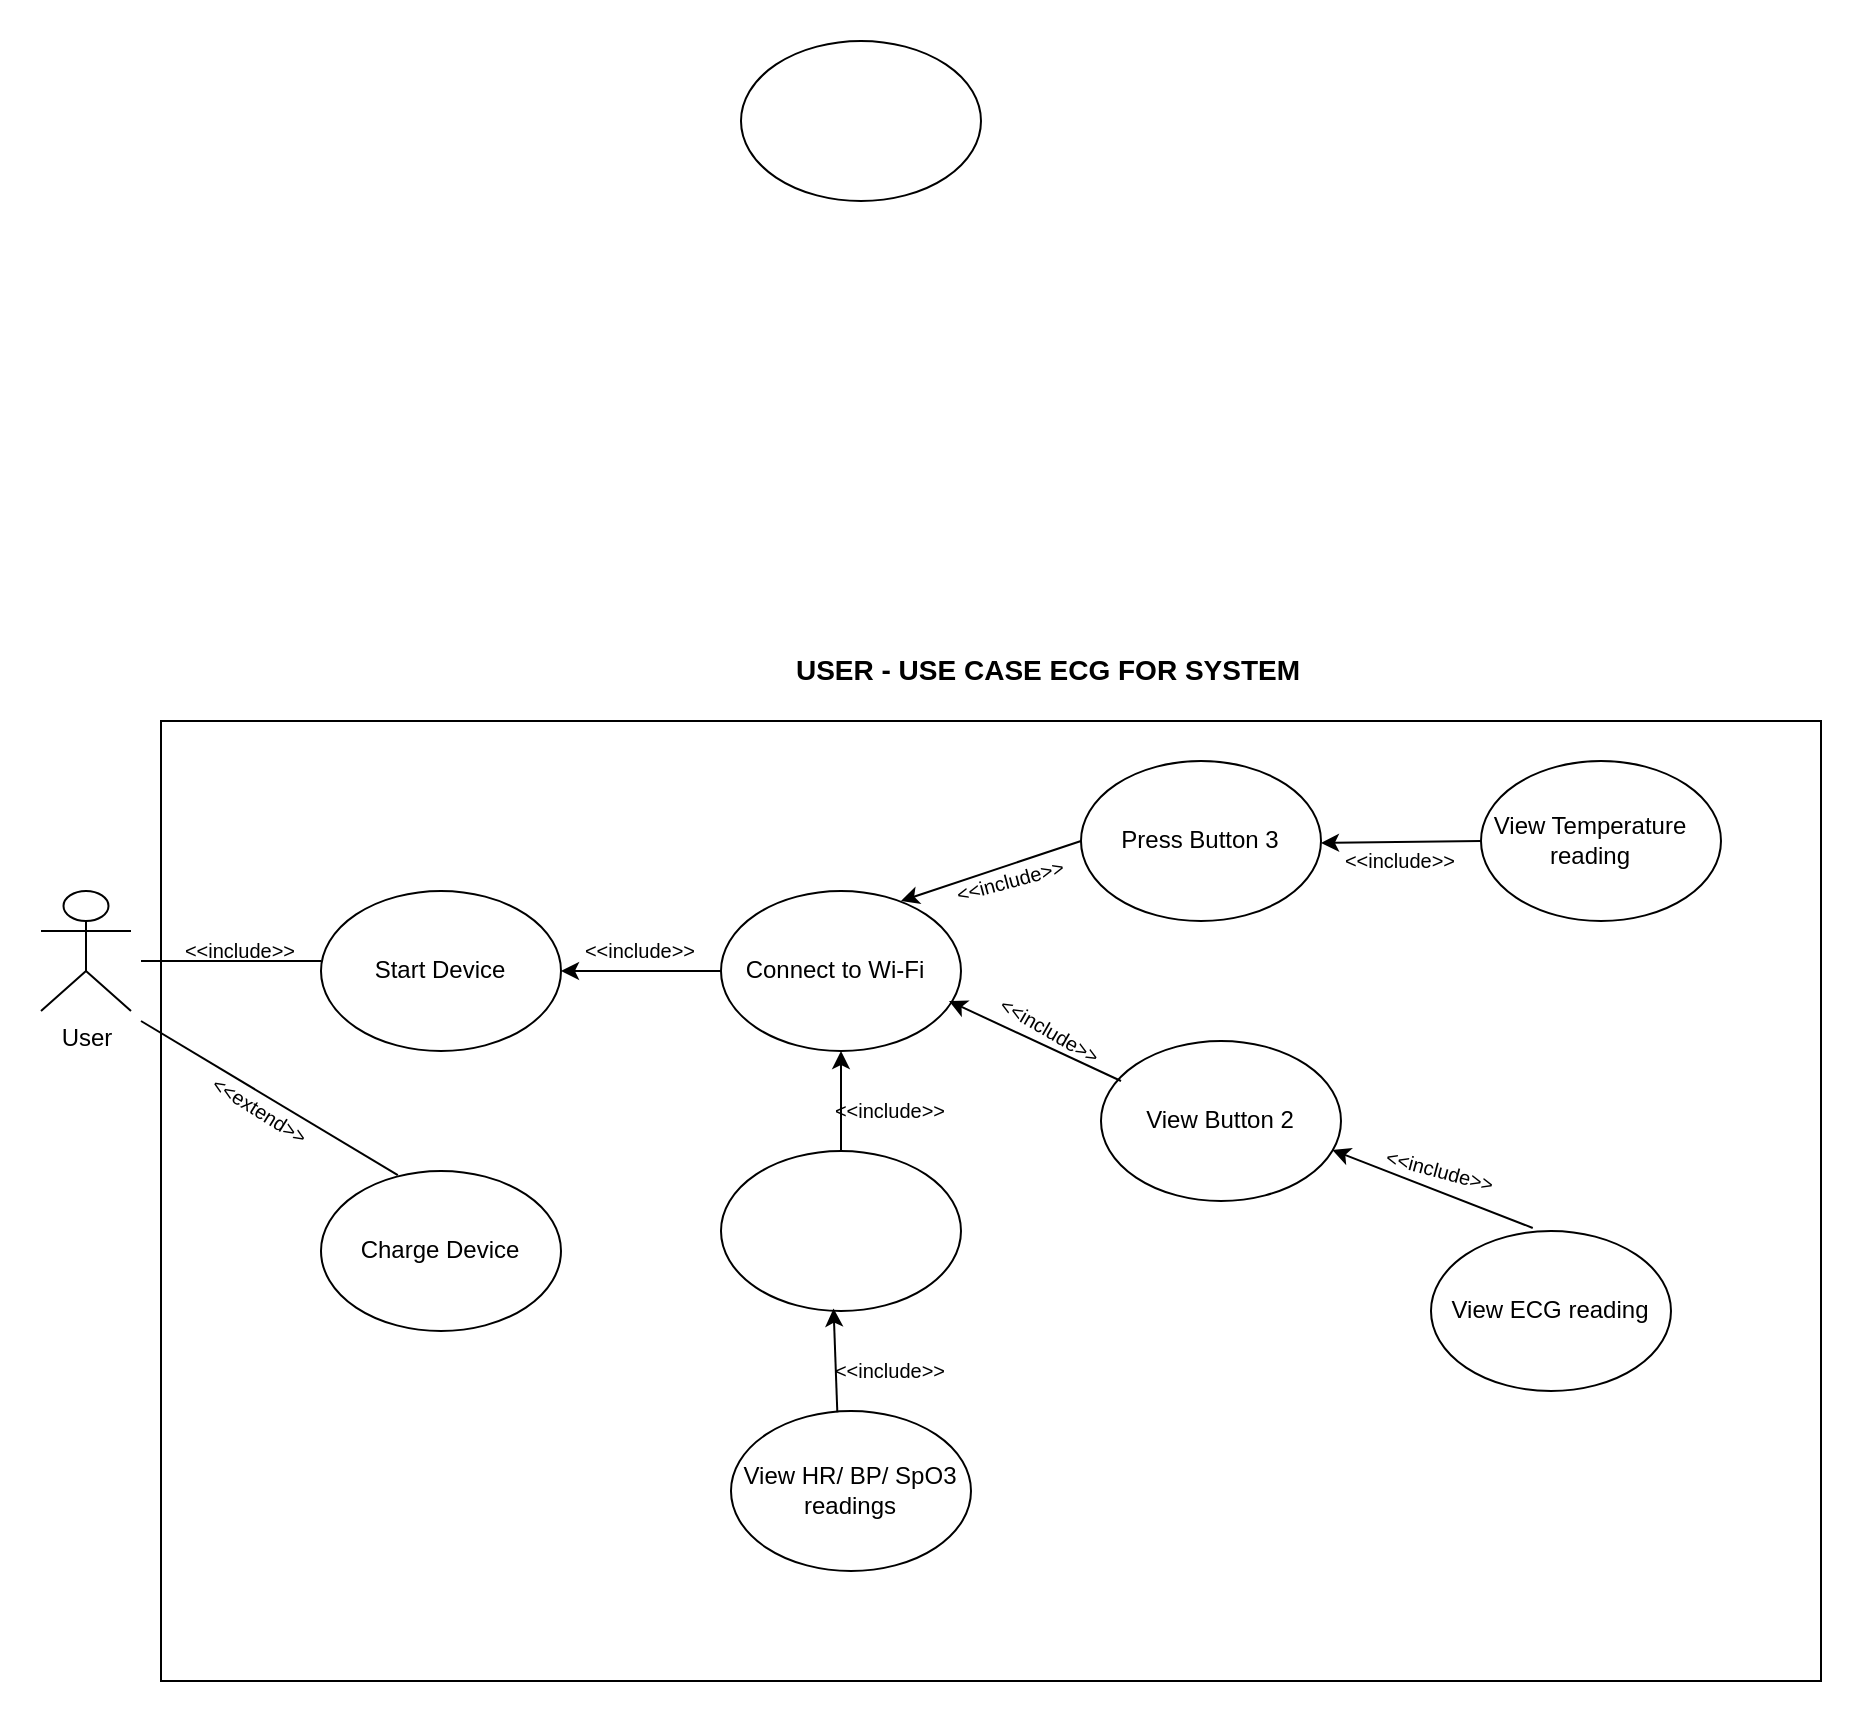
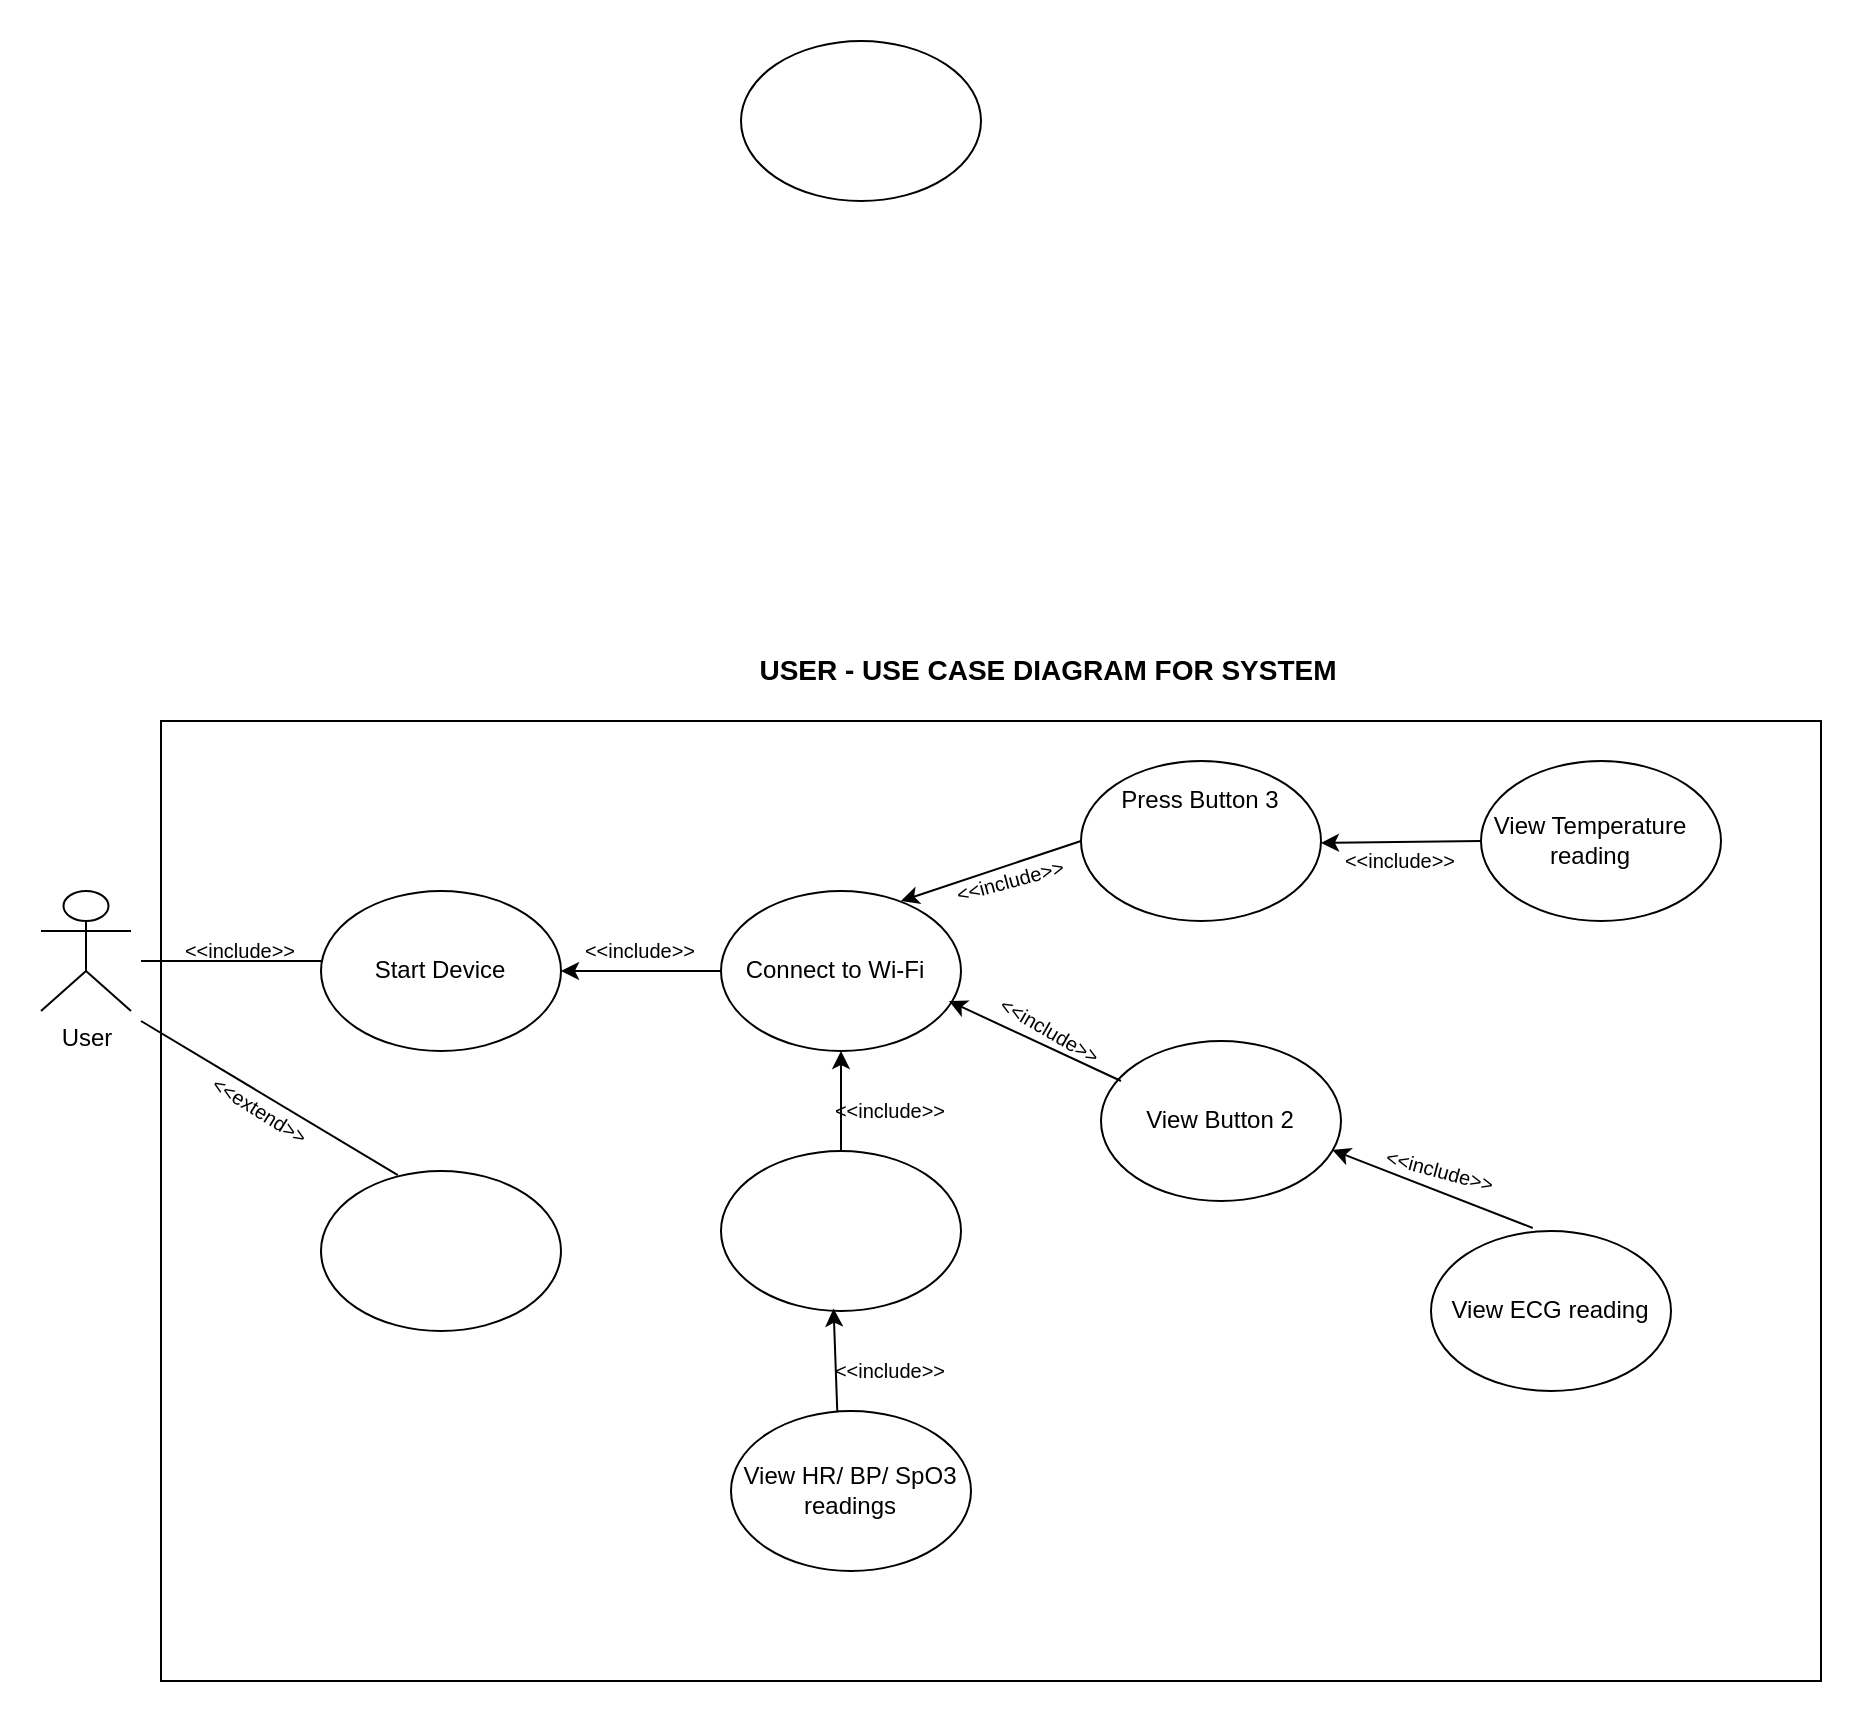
- <mxCell id="39" value="&lt;b&gt;&lt;font style=&quot;font-size: 14px;&quot;&gt;USER - USE CASE ECG FOR SYSTEM&lt;/font&gt;&lt;/b&gt;" style="text;html=1;align=center;verticalAlign=middle;whiteSpace=wrap;rounded=0;" vertex="1" parent="1"><mxGeometry x="364" width="320" height="30" as="geometry" y="320" /></mxCell>
+ <mxCell id="39" value="&lt;b&gt;&lt;font style=&quot;font-size: 14px;&quot;&gt;USER - USE CASE DIAGRAM FOR SYSTEM&lt;/font&gt;&lt;/b&gt;" style="text;html=1;align=center;verticalAlign=middle;whiteSpace=wrap;rounded=0;" vertex="1" parent="1"><mxGeometry x="364" width="320" height="30" as="geometry" y="320" /></mxCell>
- <mxCell id="8" value="Press Button 3" style="text;html=1;align=center;verticalAlign=middle;whiteSpace=wrap;rounded=0;" vertex="1" parent="1"><mxGeometry x="555" y="405" width="90" height="30" as="geometry" /></mxCell>
+ <mxCell id="8" value="Press Button 3" style="text;html=1;align=center;verticalAlign=middle;whiteSpace=wrap;rounded=0;" vertex="1" parent="1"><mxGeometry x="555" y="385" width="90" height="30" as="geometry" /></mxCell>
- <mxCell id="20" value="Charge Device" style="text;html=1;align=center;verticalAlign=middle;whiteSpace=wrap;rounded=0;" vertex="1" parent="1"><mxGeometry x="175" y="610" width="90" height="30" as="geometry" /></mxCell>
